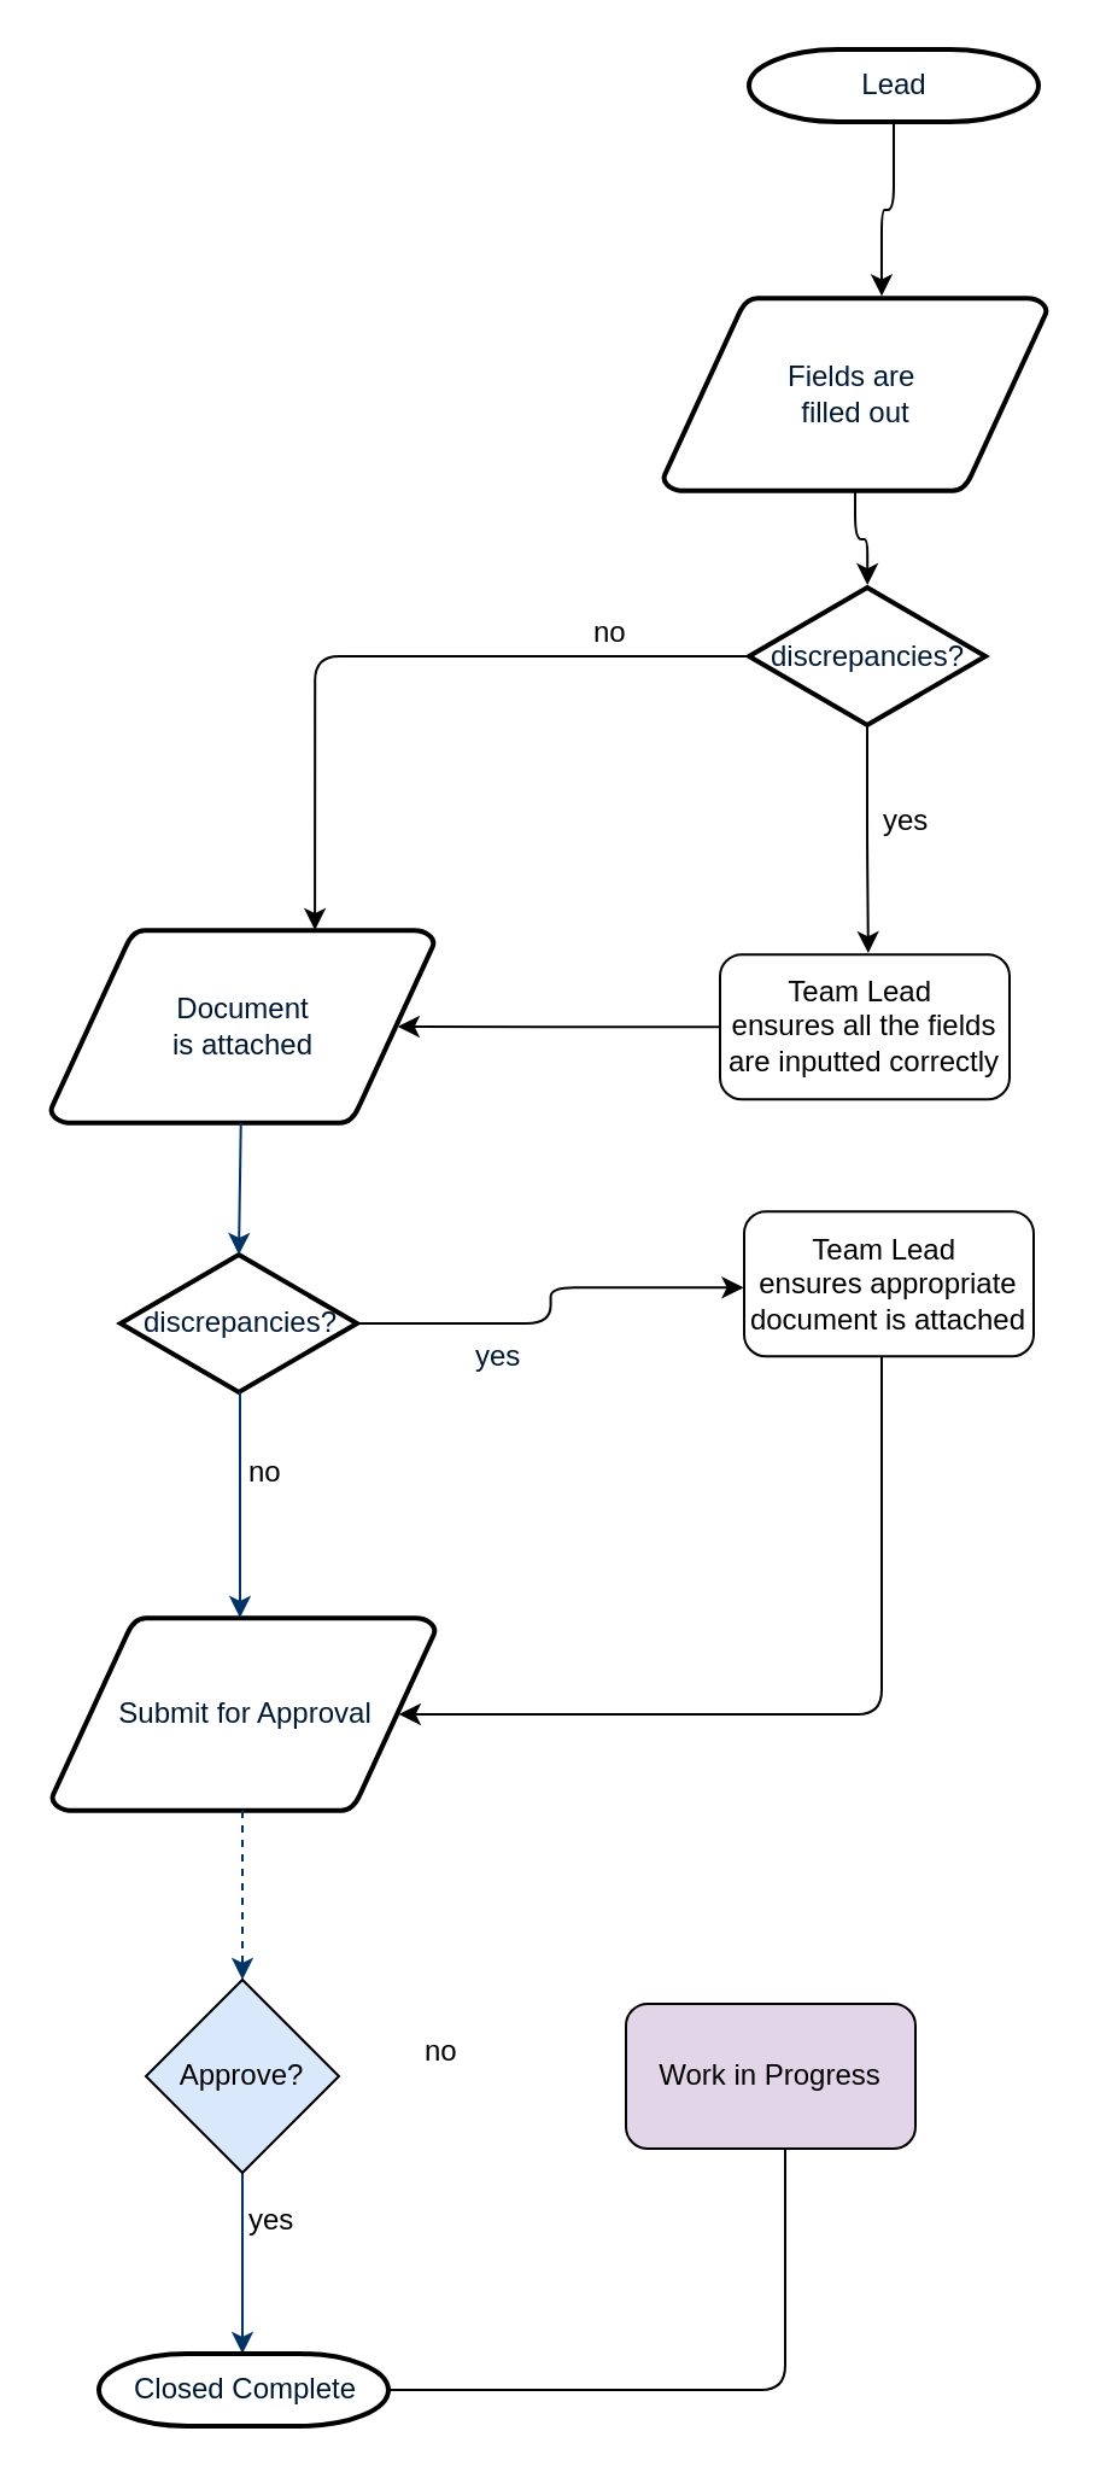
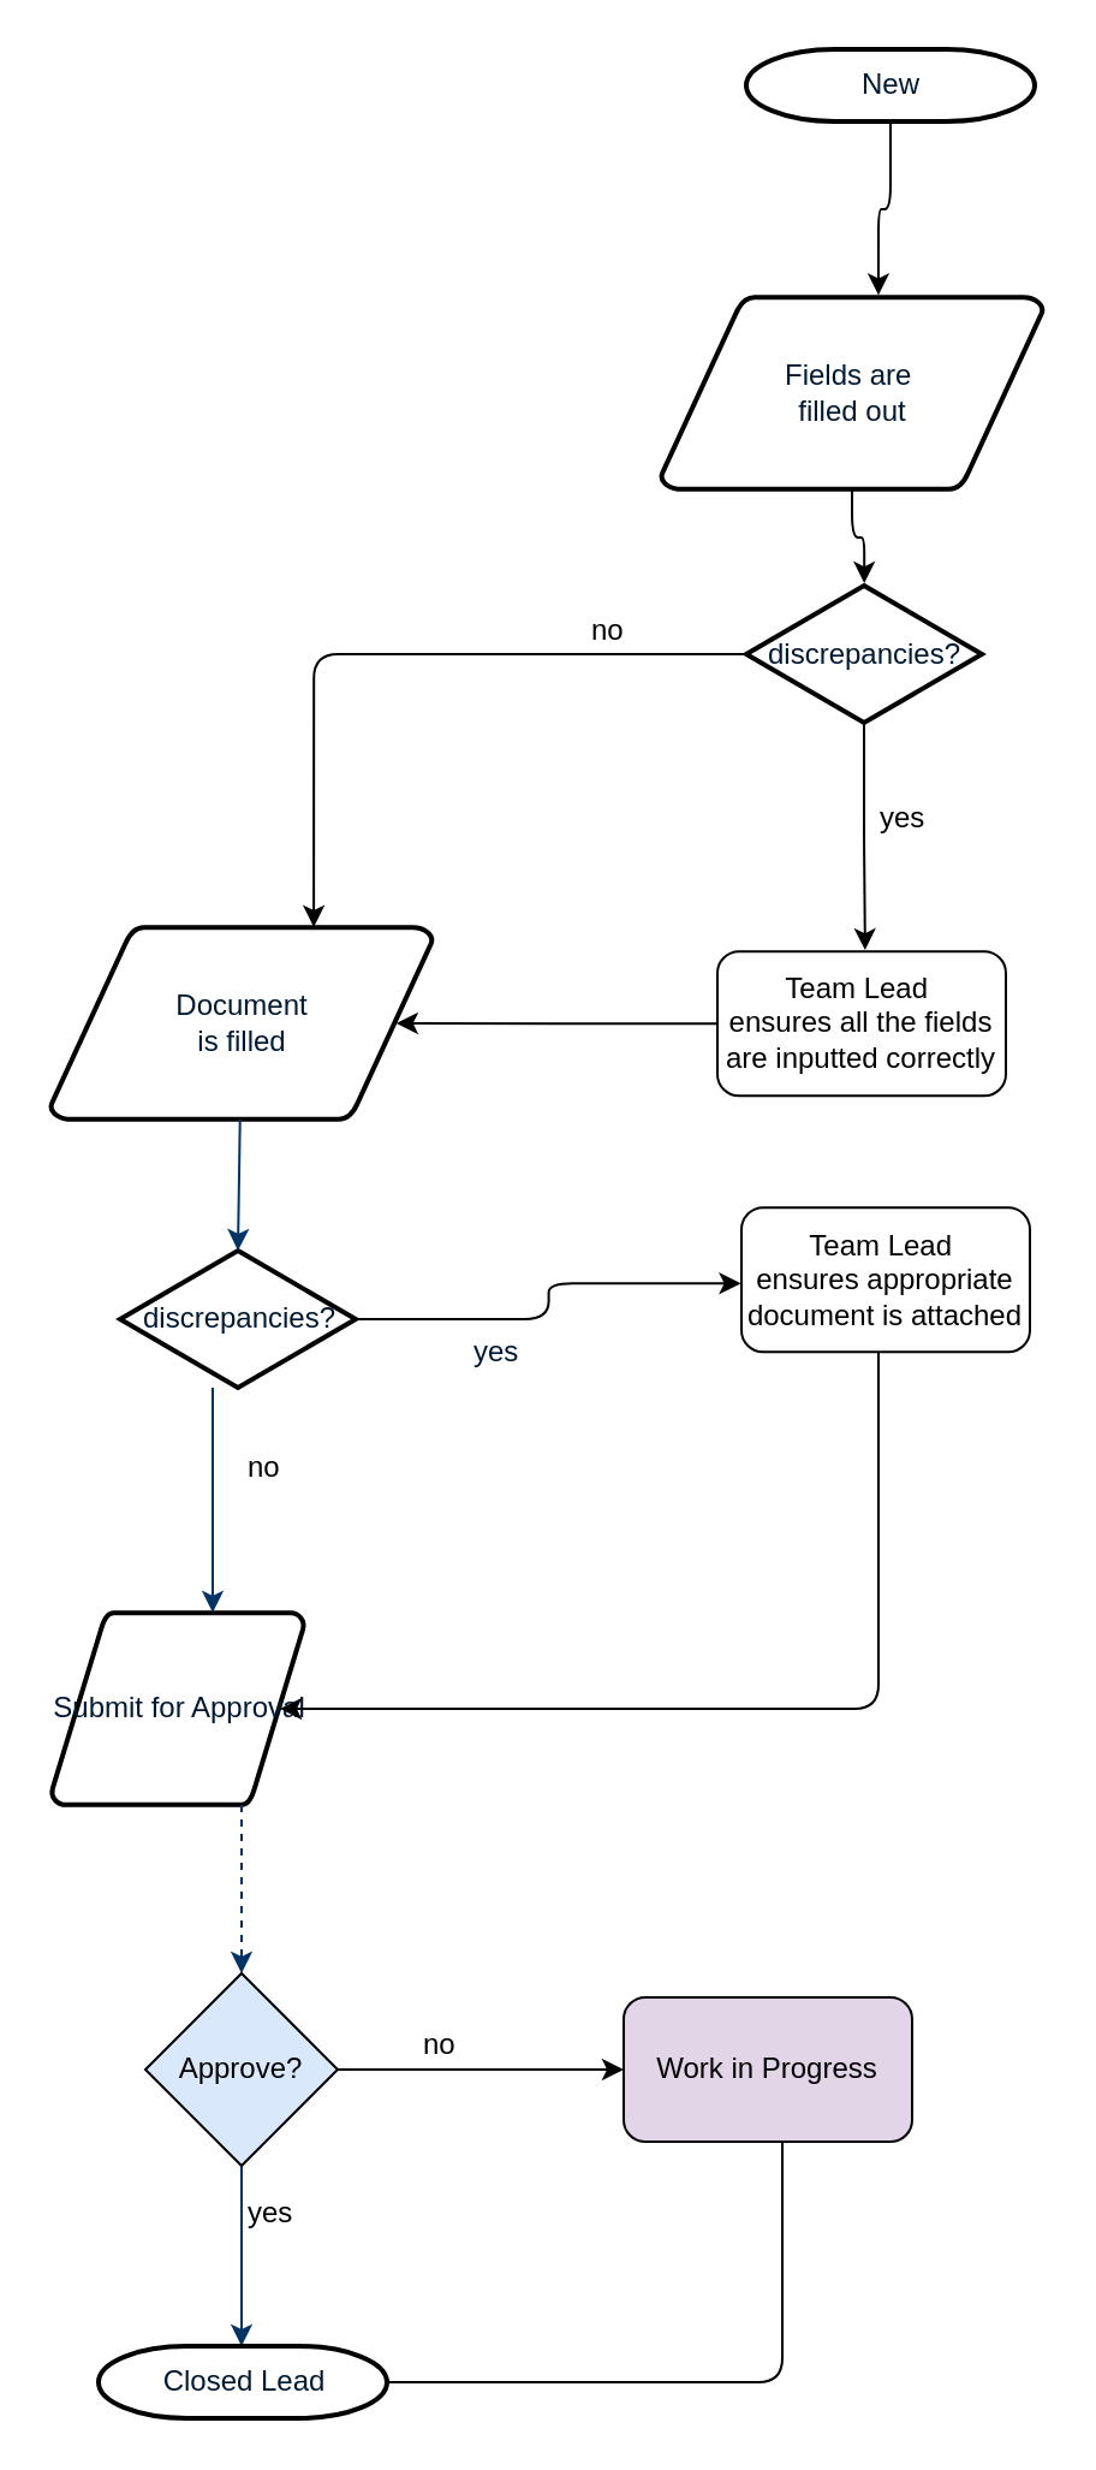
- <mxCell id="3" value="Lead" style="shape=mxgraph.flowchart.terminator;fillColor=#FFFFFF;strokeColor=#000000;strokeWidth=2;gradientColor=none;gradientDirection=north;fontColor=#001933;fontStyle=0;html=1;" parent="1" vertex="1"><mxGeometry x="310" y="20" width="120" height="30" as="geometry" /></mxCell>
+ <mxCell id="3" value="New" style="shape=mxgraph.flowchart.terminator;fillColor=#FFFFFF;strokeColor=#000000;strokeWidth=2;gradientColor=none;gradientDirection=north;fontColor=#001933;fontStyle=0;html=1;" parent="1" vertex="1"><mxGeometry x="310" y="20" width="120" height="30" as="geometry" /></mxCell>
- <mxCell id="7" value="Document&lt;br&gt;is attached&lt;br&gt;" style="shape=mxgraph.flowchart.data;fillColor=#FFFFFF;strokeColor=#000000;strokeWidth=2;gradientColor=none;gradientDirection=north;fontColor=#001933;fontStyle=0;html=1;" parent="1" vertex="1"><mxGeometry x="20.5" y="385" width="159" height="80" as="geometry" /></mxCell>
+ <mxCell id="7" value="Document&lt;br&gt;is filled&lt;br&gt;" style="shape=mxgraph.flowchart.data;fillColor=#FFFFFF;strokeColor=#000000;strokeWidth=2;gradientColor=none;gradientDirection=north;fontColor=#001933;fontStyle=0;html=1;" parent="1" vertex="1"><mxGeometry x="20.5" y="385" width="159" height="80" as="geometry" /></mxCell>
- <mxCell id="6" value="Submit for Approval" style="shape=mxgraph.flowchart.data;fillColor=#FFFFFF;strokeColor=#000000;strokeWidth=2;gradientColor=none;gradientDirection=north;fontColor=#001933;fontStyle=0;html=1;" parent="1" vertex="1"><mxGeometry x="21" y="670" width="159" height="80" as="geometry" /></mxCell>
+ <mxCell id="6" value="Submit for Approval" style="shape=mxgraph.flowchart.data;fillColor=#FFFFFF;strokeColor=#000000;strokeWidth=2;gradientColor=none;gradientDirection=north;fontColor=#001933;fontStyle=0;html=1;" parent="1" vertex="1"><mxGeometry x="21" y="670" width="105" height="80" as="geometry" /></mxCell>
+ <mxCell id="18" style="edgeStyle=orthogonalEdgeStyle;rounded=1;orthogonalLoop=1;jettySize=auto;html=1;entryX=0;entryY=0.5;entryDx=0;entryDy=0;" edge="1" parent="1" source="19" target="21"><mxGeometry relative="1" as="geometry" /></mxCell>
- <mxCell id="15" value="Closed Complete" style="shape=mxgraph.flowchart.terminator;fillColor=#FFFFFF;strokeColor=#000000;strokeWidth=2;gradientColor=none;gradientDirection=north;fontColor=#001933;fontStyle=0;html=1;" parent="1" vertex="1"><mxGeometry x="40.5" y="975" width="120" height="30" as="geometry" /></mxCell>
+ <mxCell id="15" value="Closed Lead" style="shape=mxgraph.flowchart.terminator;fillColor=#FFFFFF;strokeColor=#000000;strokeWidth=2;gradientColor=none;gradientDirection=north;fontColor=#001933;fontStyle=0;html=1;" parent="1" vertex="1"><mxGeometry x="40.5" y="975" width="120" height="30" as="geometry" /></mxCell>
